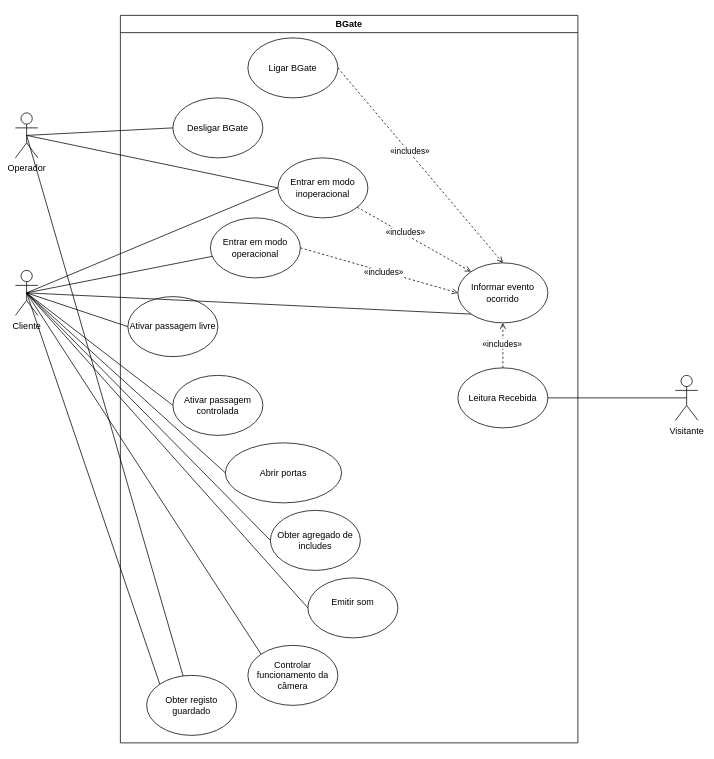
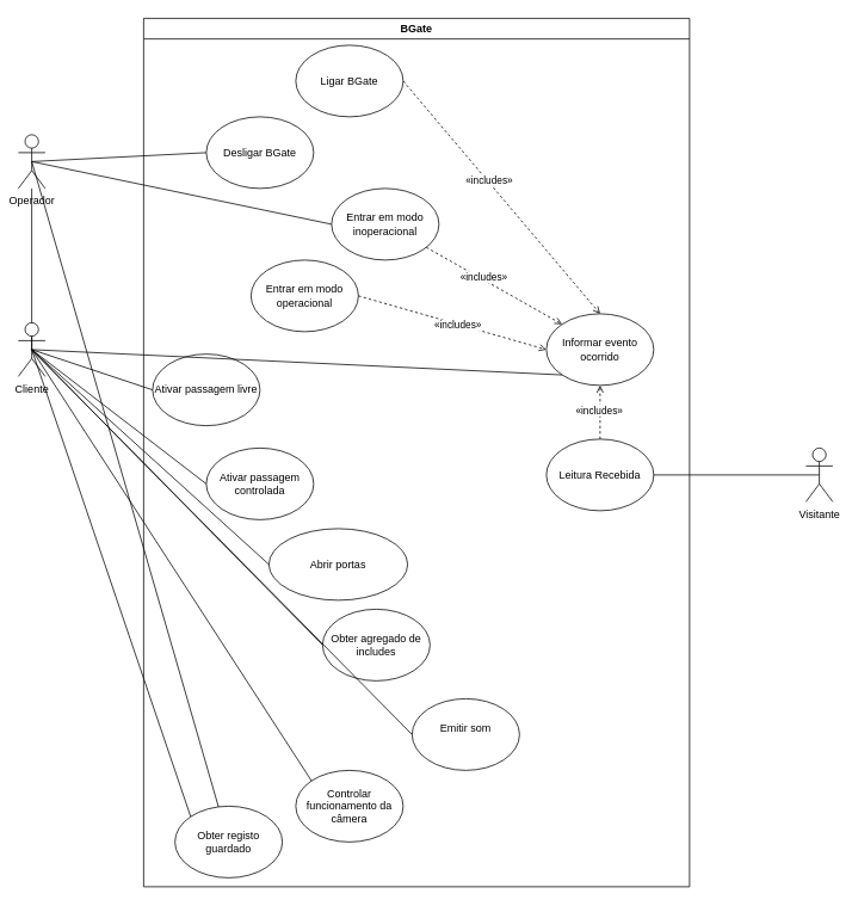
- <mxCell id="30" style="rounded=0;orthogonalLoop=1;jettySize=auto;html=1;exitX=0.5;exitY=0.5;exitDx=0;exitDy=0;exitPerimeter=0;entryX=0;entryY=0.5;entryDx=0;entryDy=0;endArrow=none;endFill=0;" edge="1" parent="1" source="40" target="11"><mxGeometry relative="1" as="geometry" /></mxCell>
+ <mxCell id="30" style="rounded=0;orthogonalLoop=1;jettySize=auto;html=1;exitX=0.5;exitY=0.5;exitDx=0;exitDy=0;exitPerimeter=0;endArrow=none;endFill=0;" edge="1" parent="1" source="40" target="27"><mxGeometry relative="1" as="geometry" /></mxCell>
- <mxCell id="31" style="rounded=0;orthogonalLoop=1;jettySize=auto;html=1;exitX=0.5;exitY=0.5;exitDx=0;exitDy=0;exitPerimeter=0;endArrow=none;endFill=0;" edge="1" parent="1" source="40" target="8"><mxGeometry relative="1" as="geometry" /></mxCell>
- <mxCell id="21" value="Emitir som&lt;div&gt;&lt;br&gt;&lt;/div&gt;" style="ellipse;whiteSpace=wrap;html=1;" vertex="1" parent="2"><mxGeometry x="250" y="750" width="120" height="80" as="geometry" /></mxCell>
+ <mxCell id="21" value="Emitir som&lt;div&gt;&lt;br&gt;&lt;/div&gt;" style="ellipse;whiteSpace=wrap;html=1;" vertex="1" parent="2"><mxGeometry x="300" y="760" width="120" height="80" as="geometry" /></mxCell>
